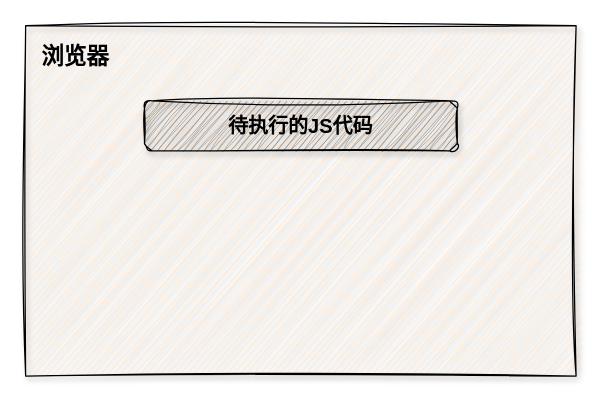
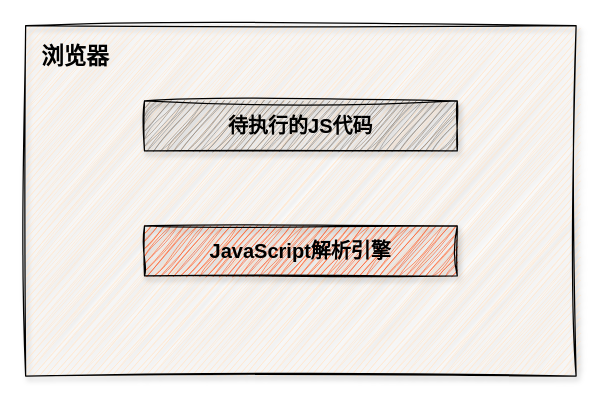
- <mxCell id="4" value="&lt;b&gt;&lt;font style=&quot;font-size: 16px;&quot;&gt;待执行的JS代码&lt;/font&gt;&lt;/b&gt;" style="whiteSpace=wrap;html=1;sketch=1;curveFitting=1;jiggle=2;strokeColor=default;fillColor=#918881;shadow=1;rounded=1;" vertex="1" parent="1"><mxGeometry x="115" y="80" width="250" height="40" as="geometry" /></mxCell>
+ <mxCell id="4" value="&lt;b&gt;&lt;font style=&quot;font-size: 16px;&quot;&gt;待执行的JS代码&lt;/font&gt;&lt;/b&gt;" style="rounded=0;whiteSpace=wrap;html=1;sketch=1;curveFitting=1;jiggle=2;strokeColor=default;fillColor=#918881;shadow=1;" vertex="1" parent="1"><mxGeometry x="115" y="80" width="250" height="40" as="geometry" /></mxCell>
+ <mxCell id="5" value="&lt;b&gt;&lt;font style=&quot;font-size: 16px;&quot;&gt;JavaScript解析引擎&lt;/font&gt;&lt;/b&gt;" style="rounded=0;whiteSpace=wrap;html=1;sketch=1;curveFitting=1;jiggle=2;strokeColor=default;fillColor=#FF5A26;shadow=1;" vertex="1" parent="1"><mxGeometry x="115" y="180" width="250" height="40" as="geometry" /></mxCell>
